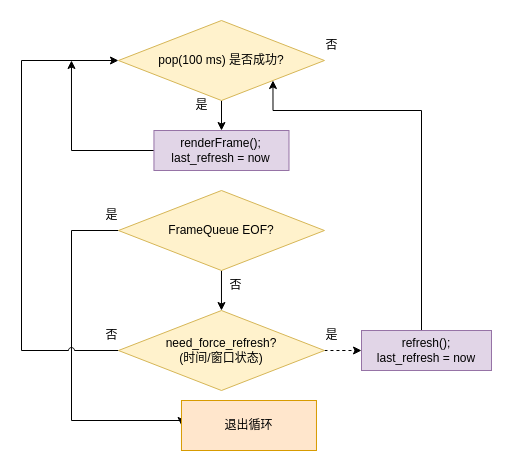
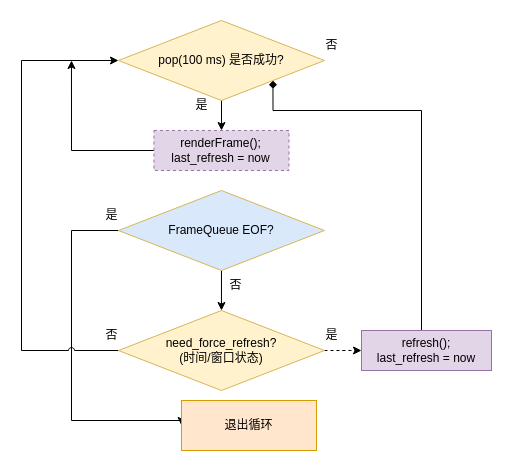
- <mxCell id="18" style="edgeStyle=orthogonalEdgeStyle;rounded=0;orthogonalLoop=1;jettySize=auto;html=1;entryX=1;entryY=1;entryDx=0;entryDy=0;jumpStyle=arc;" edge="1" parent="1" source="19" target="3"><mxGeometry relative="1" as="geometry"><Array as="points"><mxPoint x="421" y="110" /><mxPoint x="273" y="110" /></Array></mxGeometry></mxCell>
+ <mxCell id="18" style="edgeStyle=orthogonalEdgeStyle;rounded=0;orthogonalLoop=1;jettySize=auto;html=1;entryX=1;entryY=1;entryDx=0;entryDy=0;jumpStyle=arc;endArrow=diamond;" edge="1" parent="1" source="19" target="3"><mxGeometry relative="1" as="geometry"><Array as="points"><mxPoint x="421" y="110" /><mxPoint x="273" y="110" /></Array></mxGeometry></mxCell>
- <mxCell id="12" value="renderFrame();&lt;br&gt;last_refresh = now" style="rounded=0;whiteSpace=wrap;html=1;fillColor=#e1d5e7;strokeColor=#9673a6;" vertex="1" parent="1"><mxGeometry x="153.45" y="130" width="135.04" height="40" as="geometry" /></mxCell>
+ <mxCell id="12" value="renderFrame();&lt;br&gt;last_refresh = now" style="rounded=0;whiteSpace=wrap;html=1;fillColor=#e1d5e7;strokeColor=#9673a6;dashed=1;" vertex="1" parent="1"><mxGeometry x="153.45" y="130" width="135.04" height="40" as="geometry" /></mxCell>
- <mxCell id="6" value="&lt;p data-pm-slice=&quot;0 0 []&quot;&gt;FrameQueue EOF?&lt;/p&gt;" style="rhombus;whiteSpace=wrap;html=1;fillColor=#fff2cc;strokeColor=#d6b656;" vertex="1" parent="1"><mxGeometry x="117.97" y="190" width="206" height="80" as="geometry" /></mxCell>
+ <mxCell id="6" value="&lt;p data-pm-slice=&quot;0 0 []&quot;&gt;FrameQueue EOF?&lt;/p&gt;" style="rhombus;whiteSpace=wrap;html=1;fillColor=#dae8fc;strokeColor=#d6b656;" vertex="1" parent="1"><mxGeometry x="117.97" y="190" width="206" height="80" as="geometry" /></mxCell>
